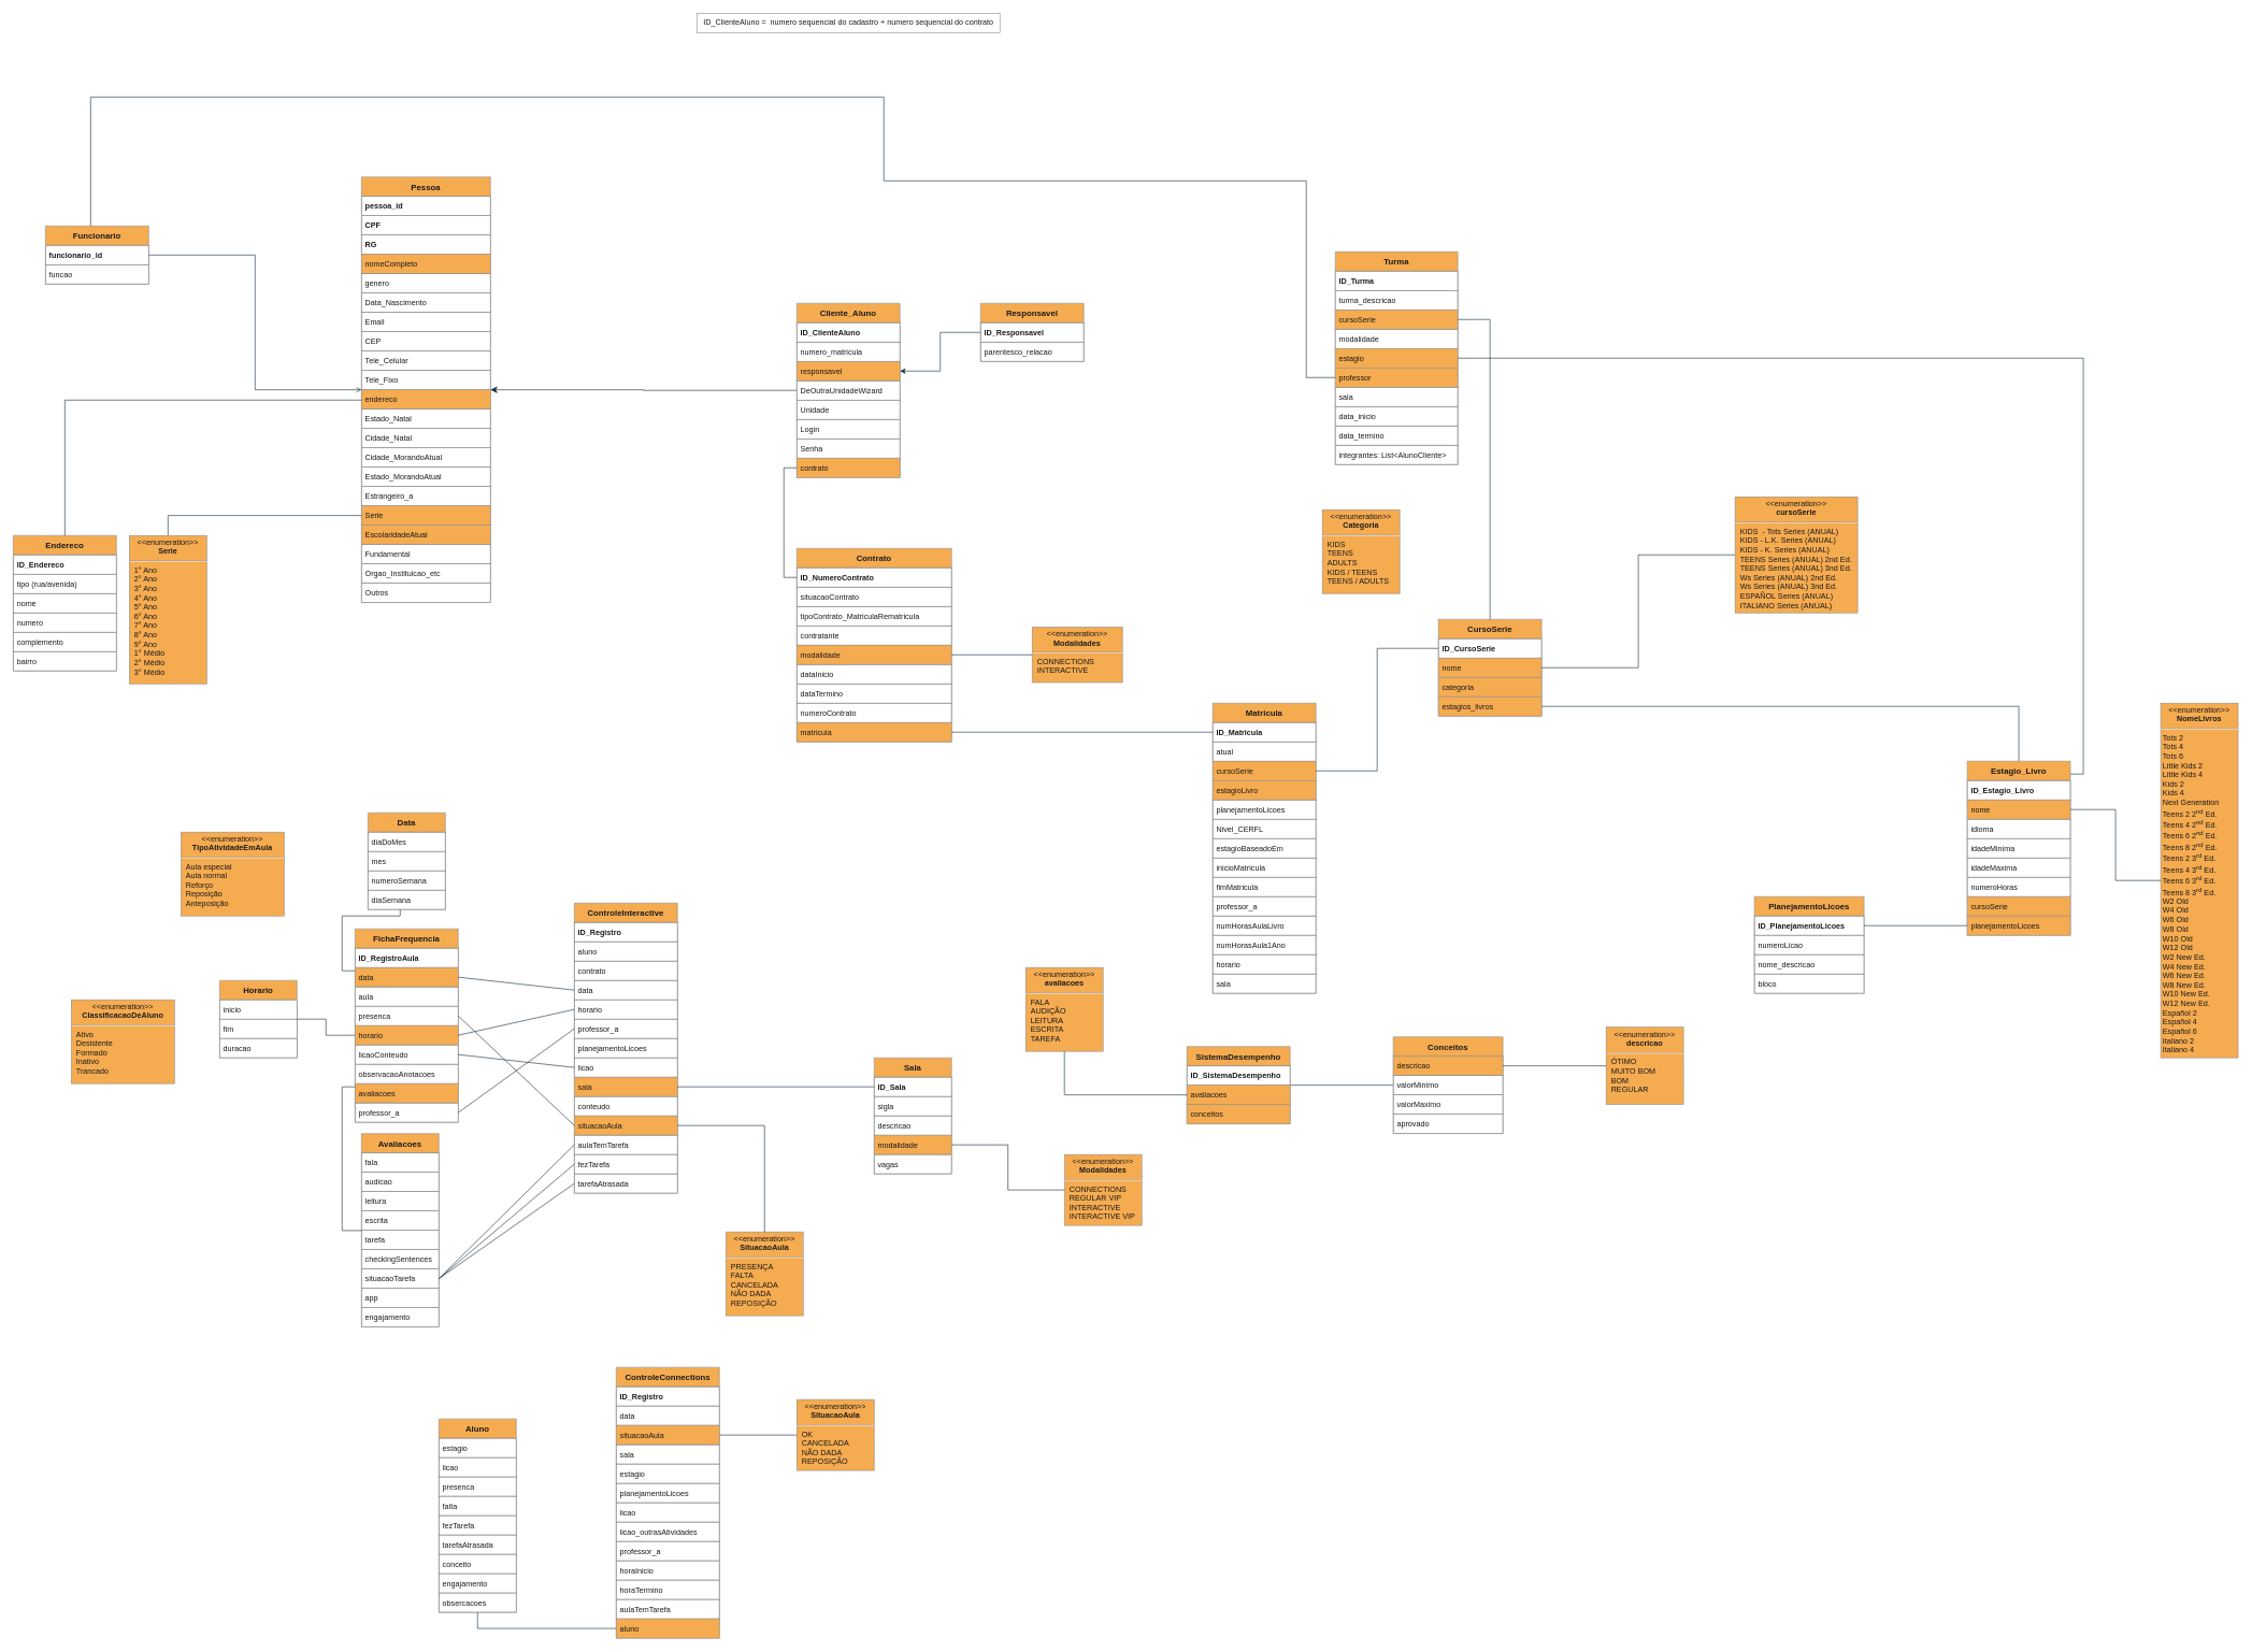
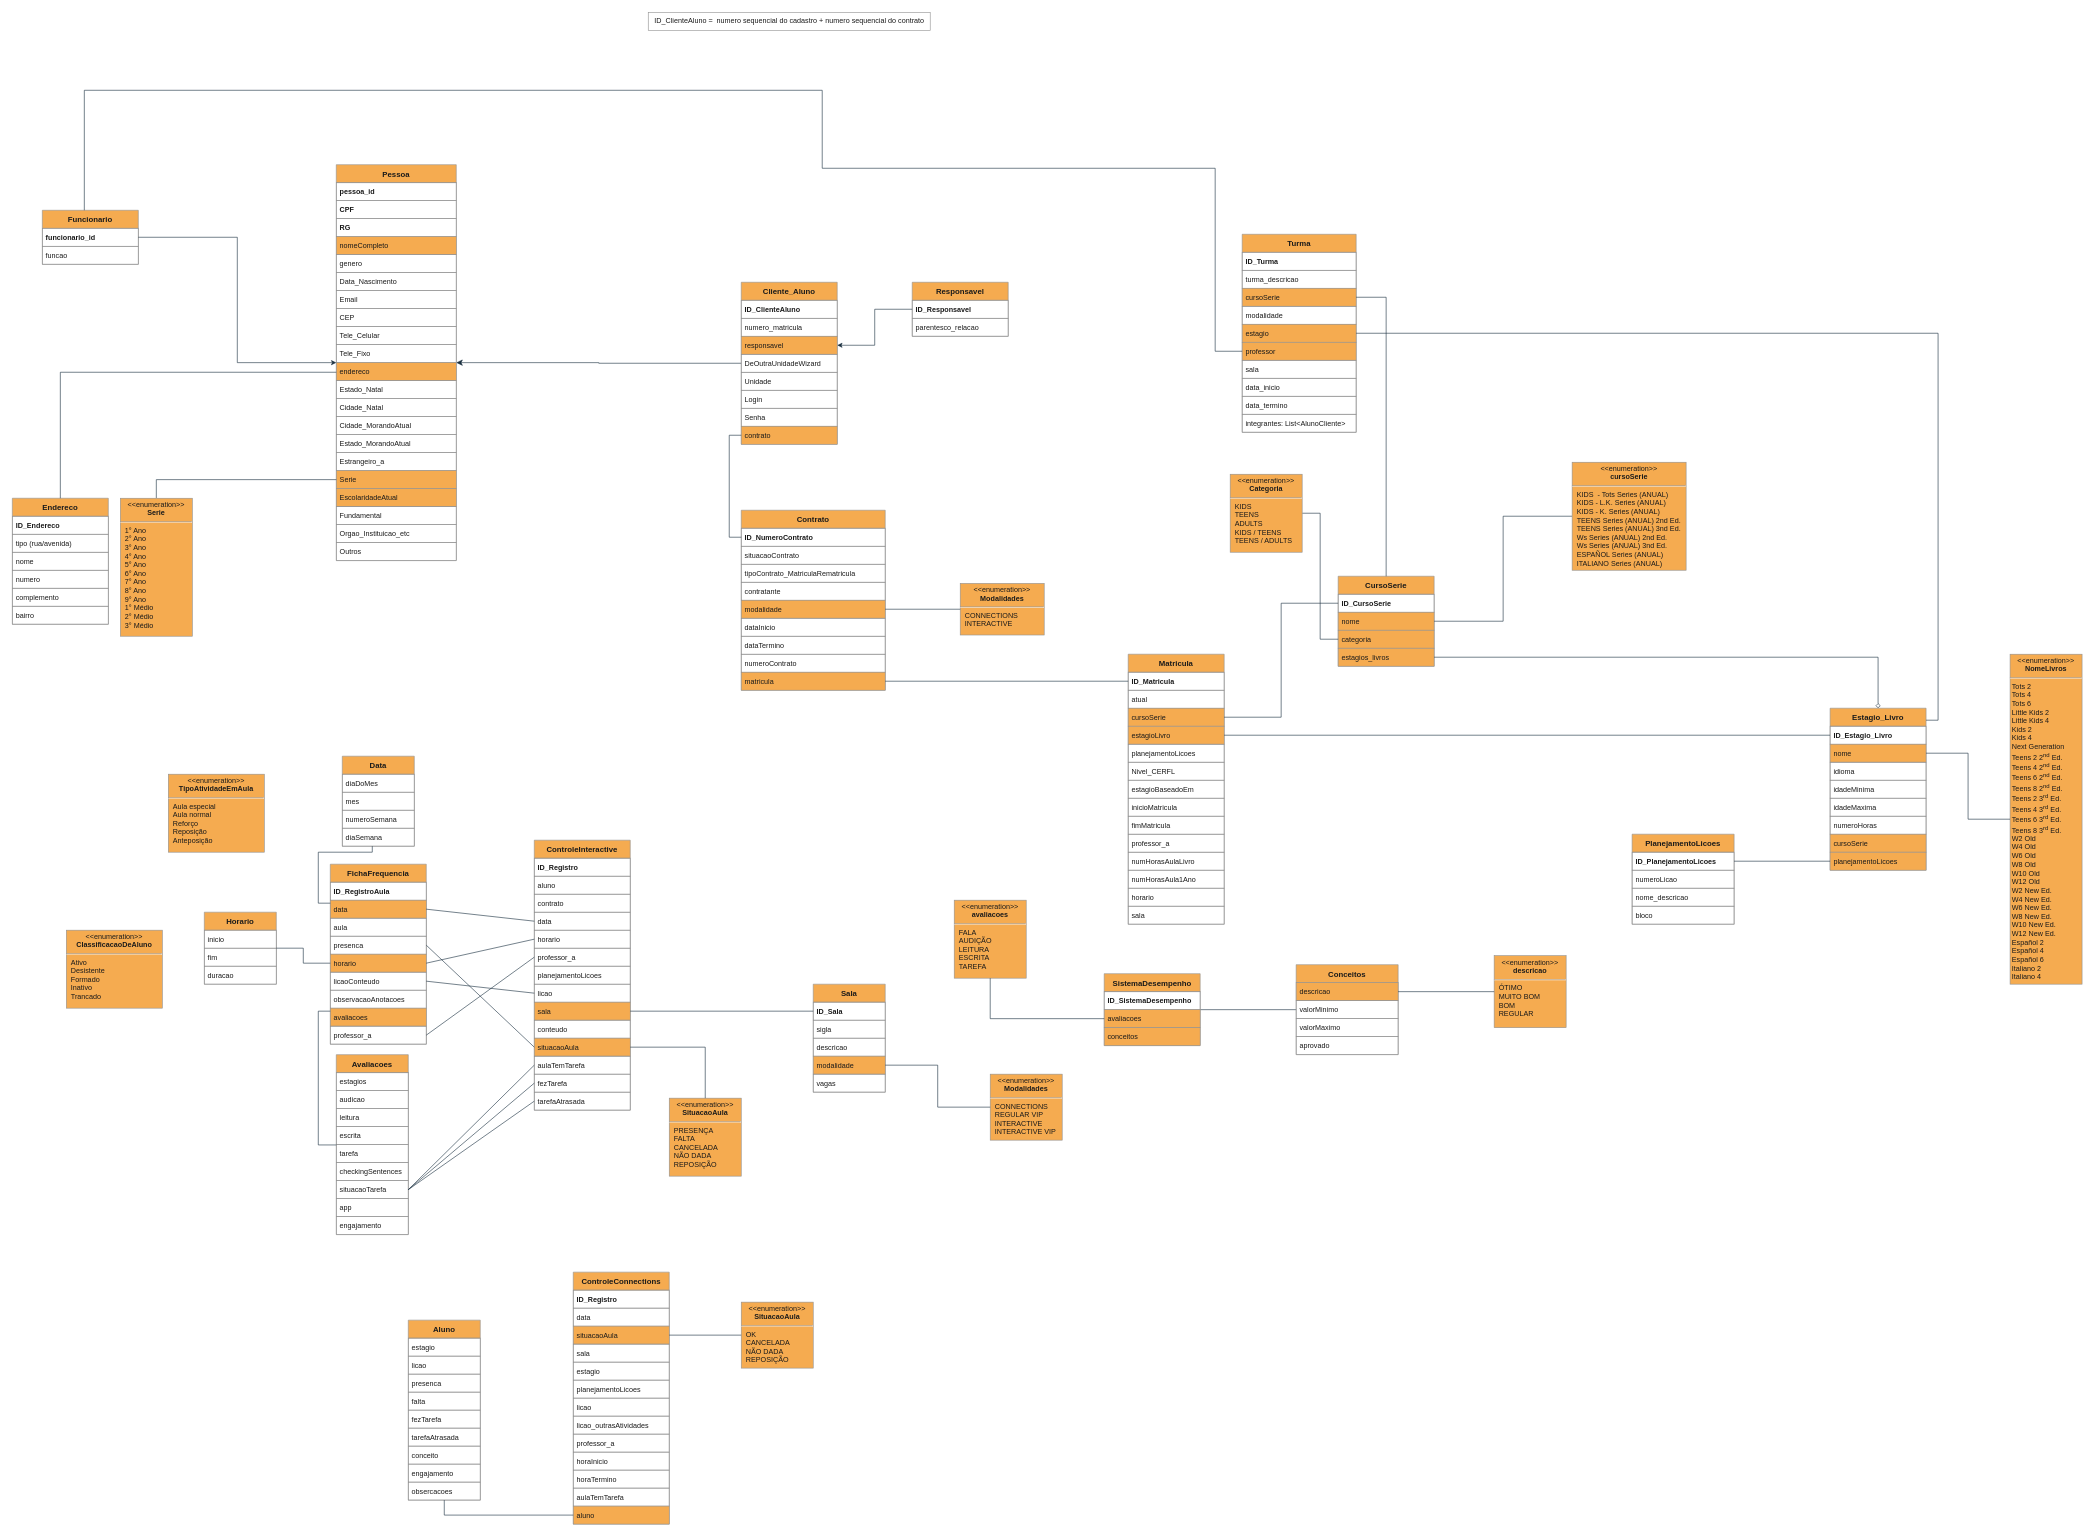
- <mxCell id="78" style="edgeStyle=orthogonalEdgeStyle;rounded=0;orthogonalLoop=1;jettySize=auto;html=1;fontFamily=Helvetica;fontSize=12;fontColor=#1A1A1A;endArrow=open;endFill=1;labelBackgroundColor=none;strokeColor=#182E3E;" parent="1" source="55" target="2" edge="1"><mxGeometry relative="1" as="geometry" /></mxCell>
+ <mxCell id="78" style="edgeStyle=orthogonalEdgeStyle;rounded=0;orthogonalLoop=1;jettySize=auto;html=1;fontFamily=Helvetica;fontSize=12;fontColor=#1A1A1A;endArrow=classic;endFill=1;labelBackgroundColor=none;strokeColor=#182E3E;" parent="1" source="55" target="2" edge="1"><mxGeometry relative="1" as="geometry" /></mxCell>
- <mxCell id="119" value="&lt;p style=&quot;margin:0px;margin-top:4px;text-align:center;&quot;&gt;&amp;lt;&amp;lt;enumeration&amp;gt;&amp;gt;&lt;br&gt;&lt;b&gt;cursoSerie&lt;/b&gt;&lt;/p&gt;&lt;hr&gt;&lt;p style=&quot;margin:0px;margin-left:8px;text-align:left;&quot;&gt;&lt;span style=&quot;background-color: initial;&quot;&gt;KIDS&amp;nbsp; - Tots Series (ANUAL)&lt;/span&gt;&lt;br&gt;&lt;/p&gt;&lt;p style=&quot;margin:0px;margin-left:8px;text-align:left;&quot;&gt;&lt;span style=&quot;background-color: initial;&quot;&gt;KIDS - L.K. Series (ANUAL)&lt;br&gt;&lt;/span&gt;&lt;/p&gt;&lt;p style=&quot;margin:0px;margin-left:8px;text-align:left;&quot;&gt;&lt;span style=&quot;background-color: initial;&quot;&gt;KIDS - K. Series (ANUAL)&lt;/span&gt;&lt;/p&gt;&lt;p style=&quot;margin:0px;margin-left:8px;text-align:left;&quot;&gt;&lt;span style=&quot;background-color: initial;&quot;&gt;TEENS Series (ANUAL) 2nd Ed.&lt;br&gt;&lt;/span&gt;&lt;/p&gt;&lt;p style=&quot;margin:0px;margin-left:8px;text-align:left;&quot;&gt;&lt;span style=&quot;background-color: initial;&quot;&gt;TEENS Series (ANUAL) 3nd Ed.&lt;br&gt;&lt;/span&gt;&lt;/p&gt;&lt;p style=&quot;margin:0px;margin-left:8px;text-align:left;&quot;&gt;&lt;span style=&quot;background-color: initial;&quot;&gt;Ws Series (ANUAL) 2nd Ed.&lt;br&gt;&lt;/span&gt;&lt;/p&gt;&lt;p style=&quot;margin:0px;margin-left:8px;text-align:left;&quot;&gt;&lt;span style=&quot;background-color: initial;&quot;&gt;Ws Series (ANUAL) 3nd Ed.&lt;br&gt;&lt;/span&gt;&lt;/p&gt;&lt;p style=&quot;margin:0px;margin-left:8px;text-align:left;&quot;&gt;&lt;span style=&quot;background-color: initial;&quot;&gt;ESPAÑOL Series (ANUAL)&lt;br&gt;&lt;/span&gt;&lt;/p&gt;&lt;p style=&quot;margin:0px;margin-left:8px;text-align:left;&quot;&gt;&lt;span style=&quot;background-color: initial;&quot;&gt;ITALIANO Series (ANUAL)&lt;br&gt;&lt;/span&gt;&lt;/p&gt;" style="shape=rect;html=1;overflow=fill;whiteSpace=wrap;rounded=0;fontFamily=Helvetica;fontSize=12;fillColor=#F5AB50;labelBackgroundColor=none;strokeColor=#909090;arcSize=8;fontColor=#1A1A1A;fillStyle=solid;" parent="1" vertex="1"><mxGeometry x="2690" y="770" width="190" height="180" as="geometry" /></mxCell>
+ <mxCell id="119" value="&lt;p style=&quot;margin:0px;margin-top:4px;text-align:center;&quot;&gt;&amp;lt;&amp;lt;enumeration&amp;gt;&amp;gt;&lt;br&gt;&lt;b&gt;cursoSerie&lt;/b&gt;&lt;/p&gt;&lt;hr&gt;&lt;p style=&quot;margin:0px;margin-left:8px;text-align:left;&quot;&gt;&lt;span style=&quot;background-color: initial;&quot;&gt;KIDS&amp;nbsp; - Tots Series (ANUAL)&lt;/span&gt;&lt;br&gt;&lt;/p&gt;&lt;p style=&quot;margin:0px;margin-left:8px;text-align:left;&quot;&gt;&lt;span style=&quot;background-color: initial;&quot;&gt;KIDS - L.K. Series (ANUAL)&lt;br&gt;&lt;/span&gt;&lt;/p&gt;&lt;p style=&quot;margin:0px;margin-left:8px;text-align:left;&quot;&gt;&lt;span style=&quot;background-color: initial;&quot;&gt;KIDS - K. Series (ANUAL)&lt;/span&gt;&lt;/p&gt;&lt;p style=&quot;margin:0px;margin-left:8px;text-align:left;&quot;&gt;&lt;span style=&quot;background-color: initial;&quot;&gt;TEENS Series (ANUAL) 2nd Ed.&lt;br&gt;&lt;/span&gt;&lt;/p&gt;&lt;p style=&quot;margin:0px;margin-left:8px;text-align:left;&quot;&gt;&lt;span style=&quot;background-color: initial;&quot;&gt;TEENS Series (ANUAL) 3nd Ed.&lt;br&gt;&lt;/span&gt;&lt;/p&gt;&lt;p style=&quot;margin:0px;margin-left:8px;text-align:left;&quot;&gt;&lt;span style=&quot;background-color: initial;&quot;&gt;Ws Series (ANUAL) 2nd Ed.&lt;br&gt;&lt;/span&gt;&lt;/p&gt;&lt;p style=&quot;margin:0px;margin-left:8px;text-align:left;&quot;&gt;&lt;span style=&quot;background-color: initial;&quot;&gt;Ws Series (ANUAL) 3nd Ed.&lt;br&gt;&lt;/span&gt;&lt;/p&gt;&lt;p style=&quot;margin:0px;margin-left:8px;text-align:left;&quot;&gt;&lt;span style=&quot;background-color: initial;&quot;&gt;ESPAÑOL Series (ANUAL)&lt;br&gt;&lt;/span&gt;&lt;/p&gt;&lt;p style=&quot;margin:0px;margin-left:8px;text-align:left;&quot;&gt;&lt;span style=&quot;background-color: initial;&quot;&gt;ITALIANO Series (ANUAL)&lt;br&gt;&lt;/span&gt;&lt;/p&gt;" style="shape=rect;html=1;overflow=fill;whiteSpace=wrap;rounded=0;fontFamily=Helvetica;fontSize=12;fillColor=#F5AB50;labelBackgroundColor=none;strokeColor=#909090;arcSize=8;fontColor=#1A1A1A;fillStyle=solid;" parent="1" vertex="1"><mxGeometry x="2620" y="770" width="190" height="180" as="geometry" /></mxCell>
+ <mxCell id="116" style="edgeStyle=orthogonalEdgeStyle;rounded=0;orthogonalLoop=1;jettySize=auto;html=1;endArrow=none;endFill=0;fontColor=#1A1A1A;strokeColor=#182E3E;exitX=1;exitY=0.5;exitDx=0;exitDy=0;labelBackgroundColor=none;" parent="1" source="117" target="37" edge="1"><mxGeometry relative="1" as="geometry" /></mxCell>
- <mxCell id="121" style="edgeStyle=orthogonalEdgeStyle;rounded=0;orthogonalLoop=1;jettySize=auto;html=1;endArrow=none;endFill=0;fontColor=#1A1A1A;strokeColor=#182E3E;labelBackgroundColor=none;" parent="1" source="38" target="91" edge="1"><mxGeometry relative="1" as="geometry" /></mxCell>
+ <mxCell id="121" style="edgeStyle=orthogonalEdgeStyle;rounded=0;orthogonalLoop=1;jettySize=auto;html=1;endArrow=diamond;endFill=0;fontColor=#1A1A1A;strokeColor=#182E3E;labelBackgroundColor=none;" parent="1" source="38" target="91" edge="1"><mxGeometry relative="1" as="geometry" /></mxCell>
+ <mxCell id="122" style="edgeStyle=orthogonalEdgeStyle;rounded=0;orthogonalLoop=1;jettySize=auto;html=1;exitX=1;exitY=0.5;exitDx=0;exitDy=0;endArrow=none;endFill=0;fontColor=#1A1A1A;strokeColor=#182E3E;labelBackgroundColor=none;" parent="1" source="43" target="92" edge="1"><mxGeometry relative="1" as="geometry" /></mxCell>
- <mxCell id="149" value="fala" style="text;strokeColor=#909090;fillColor=none;align=left;verticalAlign=middle;spacingLeft=4;spacingRight=4;overflow=hidden;points=[[0,0.5],[1,0.5]];portConstraint=eastwest;rotatable=0;fontColor=#1A1A1A;rounded=0;labelBackgroundColor=none;" parent="148" vertex="1"><mxGeometry y="30" width="120" height="30" as="geometry" /></mxCell>
+ <mxCell id="149" value="estagios" style="text;strokeColor=#909090;fillColor=none;align=left;verticalAlign=middle;spacingLeft=4;spacingRight=4;overflow=hidden;points=[[0,0.5],[1,0.5]];portConstraint=eastwest;rotatable=0;fontColor=#1A1A1A;rounded=0;labelBackgroundColor=none;" parent="148" vertex="1"><mxGeometry y="30" width="120" height="30" as="geometry" /></mxCell>
- <mxCell id="201" value="&lt;p style=&quot;margin:0px;margin-top:4px;text-align:center;&quot;&gt;&amp;lt;&amp;lt;enumeration&amp;gt;&amp;gt;&lt;br&gt;&lt;b&gt;SituacaoAula&lt;/b&gt;&lt;/p&gt;&lt;hr&gt;&lt;p style=&quot;margin:0px;margin-left:8px;text-align:left;&quot;&gt;PRESENÇA&lt;br&gt;FALTA&lt;/p&gt;&lt;p style=&quot;margin:0px;margin-left:8px;text-align:left;&quot;&gt;CANCELADA&lt;/p&gt;&lt;p style=&quot;margin:0px;margin-left:8px;text-align:left;&quot;&gt;NÃO DADA&lt;/p&gt;&lt;p style=&quot;margin:0px;margin-left:8px;text-align:left;&quot;&gt;REPOSIÇÃO&lt;/p&gt;" style="shape=rect;html=1;overflow=fill;whiteSpace=wrap;rounded=0;fontFamily=Helvetica;fontSize=12;fillColor=#F5AB50;labelBackgroundColor=none;strokeColor=#909090;fontColor=#1A1A1A;" parent="1" vertex="1"><mxGeometry x="1125" y="1910" width="120" height="130" as="geometry" /></mxCell>
+ <mxCell id="201" value="&lt;p style=&quot;margin:0px;margin-top:4px;text-align:center;&quot;&gt;&amp;lt;&amp;lt;enumeration&amp;gt;&amp;gt;&lt;br&gt;&lt;b&gt;SituacaoAula&lt;/b&gt;&lt;/p&gt;&lt;hr&gt;&lt;p style=&quot;margin:0px;margin-left:8px;text-align:left;&quot;&gt;PRESENÇA&lt;br&gt;FALTA&lt;/p&gt;&lt;p style=&quot;margin:0px;margin-left:8px;text-align:left;&quot;&gt;CANCELADA&lt;/p&gt;&lt;p style=&quot;margin:0px;margin-left:8px;text-align:left;&quot;&gt;NÃO DADA&lt;/p&gt;&lt;p style=&quot;margin:0px;margin-left:8px;text-align:left;&quot;&gt;REPOSIÇÃO&lt;/p&gt;" style="shape=rect;html=1;overflow=fill;whiteSpace=wrap;rounded=0;fontFamily=Helvetica;fontSize=12;fillColor=#F5AB50;labelBackgroundColor=none;strokeColor=#909090;fontColor=#1A1A1A;" parent="1" vertex="1"><mxGeometry x="1115" y="1830" width="120" height="130" as="geometry" /></mxCell>
